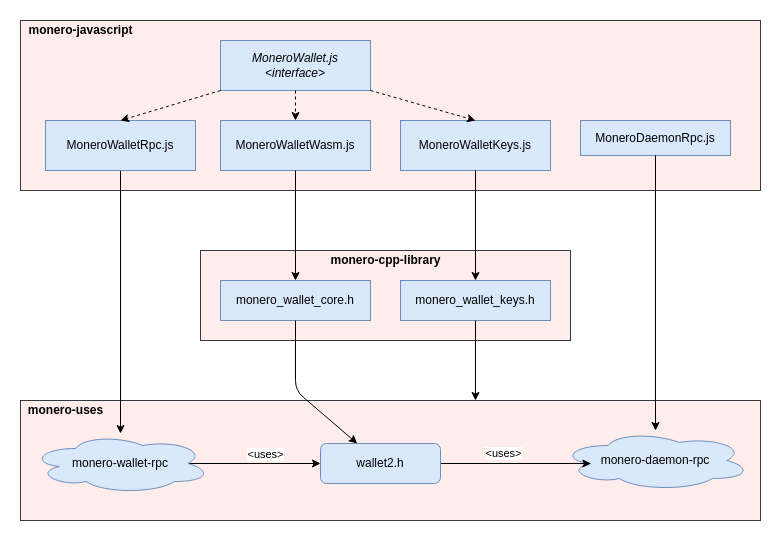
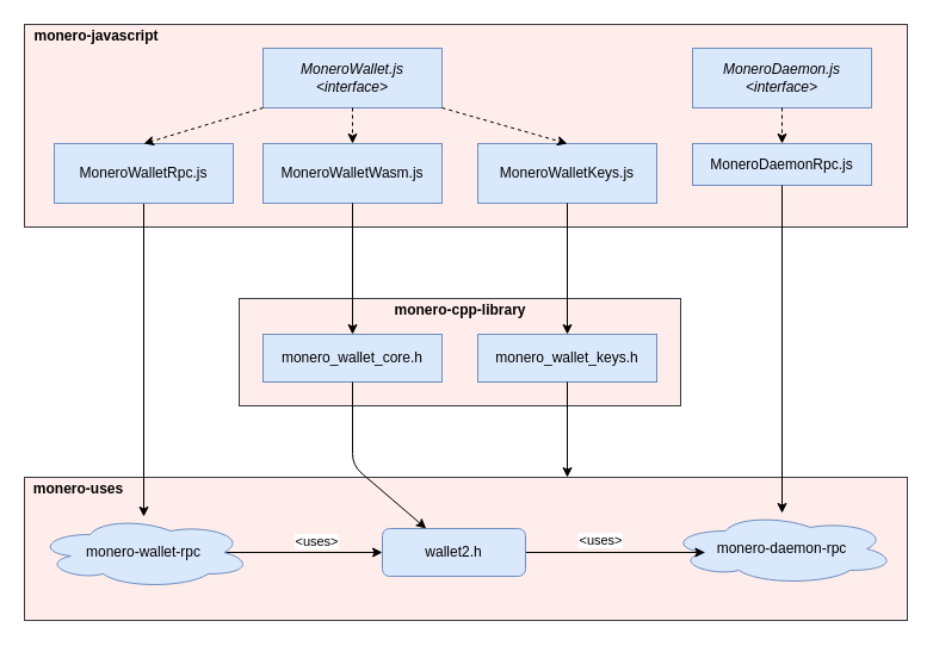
+ <mxCell id="28" value="&lt;i&gt;MoneroDaemon.js&lt;br&gt;&lt;/i&gt;&lt;i&gt;&amp;lt;interface&amp;gt;&lt;/i&gt;&lt;i&gt;&lt;br&gt;&lt;/i&gt;" style="rounded=0;whiteSpace=wrap;html=1;fillColor=#dae8fc;strokeColor=#6c8ebf;" vertex="1" parent="1"><mxGeometry x="580" y="40" width="150" height="50" as="geometry" /></mxCell>
+ <mxCell id="32" value="" style="endArrow=classic;html=1;entryX=0.5;entryY=0;entryDx=0;entryDy=0;dashed=1;exitX=0.5;exitY=1;exitDx=0;exitDy=0;" edge="1" parent="1" source="28" target="16"><mxGeometry width="50" height="50" relative="1" as="geometry"><mxPoint x="380" y="100" as="sourcePoint" /><mxPoint x="485" y="130" as="targetPoint" /></mxGeometry></mxCell>
